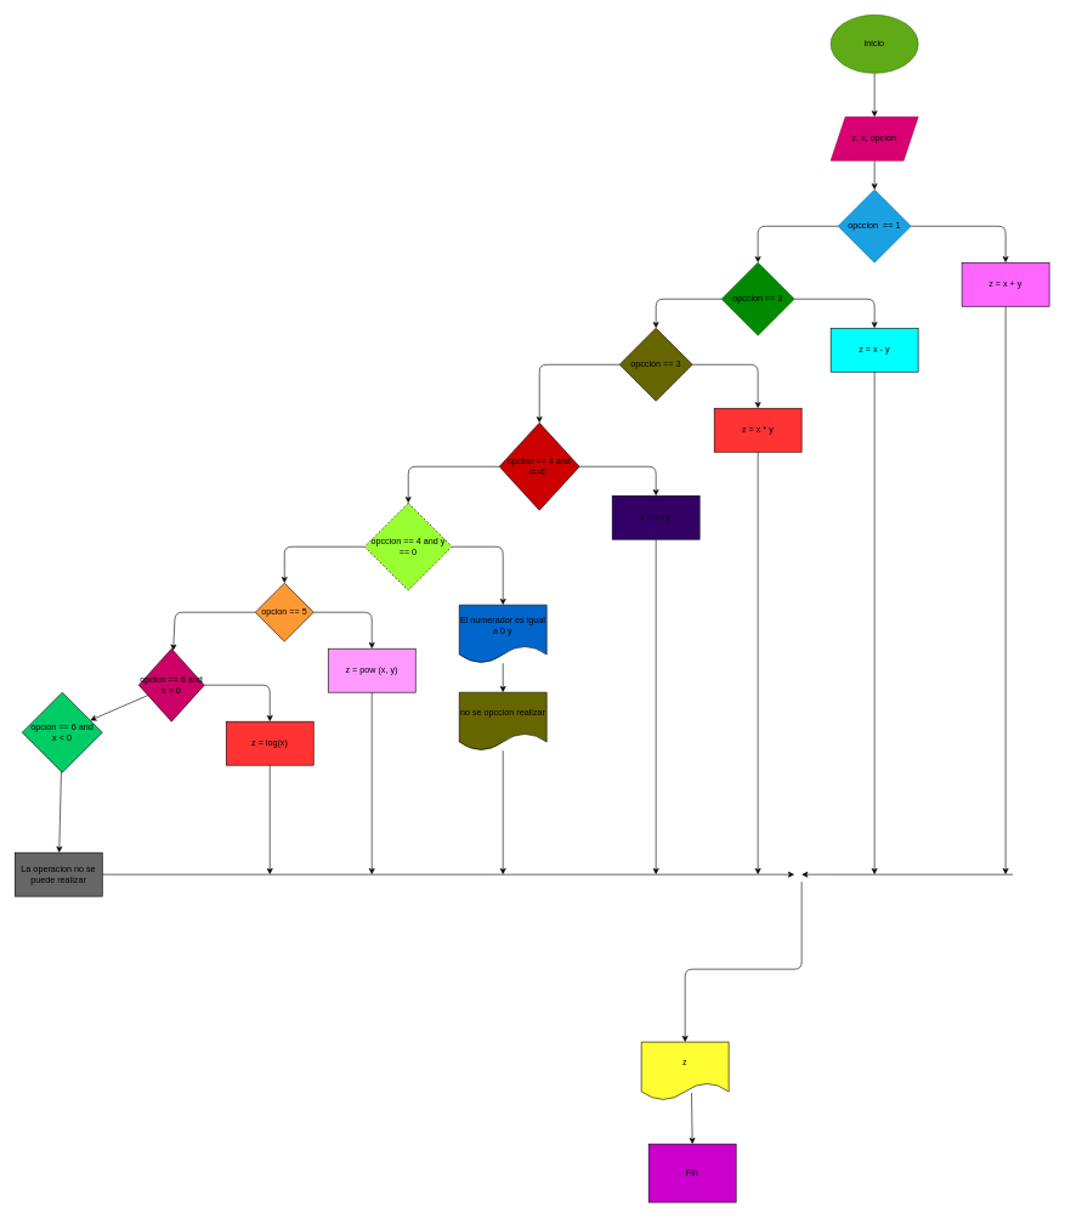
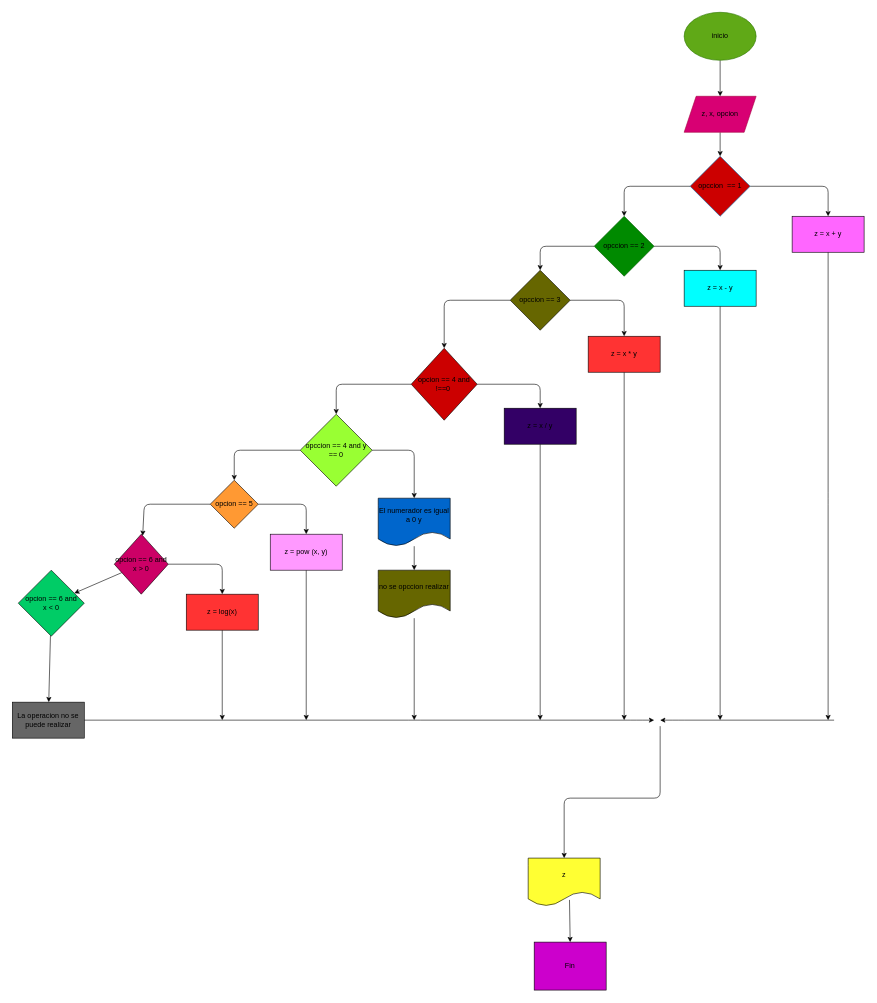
- <mxCell id="6" value="&lt;font color=&quot;#000000&quot;&gt;opccion&amp;nbsp; == 1&lt;/font&gt;" style="rhombus;whiteSpace=wrap;html=1;fillColor=#1ba1e2;fontColor=#ffffff;strokeColor=#006EAF;" parent="1" vertex="1"><mxGeometry x="1150" y="260" width="100" height="100" as="geometry" /></mxCell>
+ <mxCell id="6" value="&lt;font color=&quot;#000000&quot;&gt;opccion&amp;nbsp; == 1&lt;/font&gt;" style="rhombus;whiteSpace=wrap;html=1;fillColor=#cc0000;fontColor=#ffffff;strokeColor=#006EAF;" parent="1" vertex="1"><mxGeometry x="1150" y="260" width="100" height="100" as="geometry" /></mxCell>
- <mxCell id="28" value="&lt;font color=&quot;#000000&quot;&gt;opccion == 4 and y == 0&lt;/font&gt;" style="rhombus;whiteSpace=wrap;html=1;fillColor=#99FF33;dashed=1;" parent="1" vertex="1"><mxGeometry x="500" y="690" width="120" height="120" as="geometry" /></mxCell>
+ <mxCell id="28" value="&lt;font color=&quot;#000000&quot;&gt;opccion == 4 and y == 0&lt;/font&gt;" style="rhombus;whiteSpace=wrap;html=1;fillColor=#99FF33;" parent="1" vertex="1"><mxGeometry x="500" y="690" width="120" height="120" as="geometry" /></mxCell>
